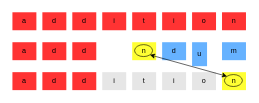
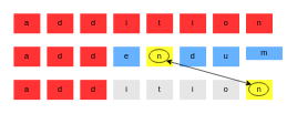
+ <mxCell id="13" value="e" style="text;html=1;strokeColor=none;fillColor=#66B2FF;align=center;verticalAlign=middle;whiteSpace=wrap;rounded=0;" vertex="1" parent="1"><mxGeometry x="170" y="70" width="40" height="30" as="geometry" /></mxCell>
- <mxCell id="17" value="m" style="text;html=1;strokeColor=none;fillColor=#66B2FF;align=center;verticalAlign=middle;whiteSpace=wrap;rounded=0;" vertex="1" parent="1"><mxGeometry x="370" y="70" width="40" height="30" as="geometry" /></mxCell>
+ <mxCell id="17" value="m" style="text;html=1;strokeColor=none;fillColor=#66B2FF;align=center;verticalAlign=middle;whiteSpace=wrap;rounded=0;" vertex="1" parent="1"><mxGeometry x="370" y="70" width="55" height="20" as="geometry" /></mxCell>
- <mxCell id="16" value="u" style="text;html=1;strokeColor=none;fillColor=#66B2FF;align=center;verticalAlign=middle;whiteSpace=wrap;rounded=0;" vertex="1" parent="1"><mxGeometry x="320" y="70" width="25" height="40" as="geometry" /></mxCell>
+ <mxCell id="16" value="u" style="text;html=1;strokeColor=none;fillColor=#66B2FF;align=center;verticalAlign=middle;whiteSpace=wrap;rounded=0;" vertex="1" parent="1"><mxGeometry x="320" y="70" width="40" height="30" as="geometry" /></mxCell>
